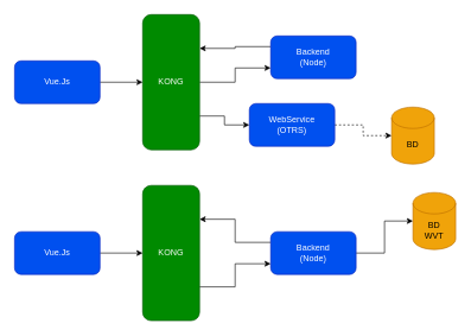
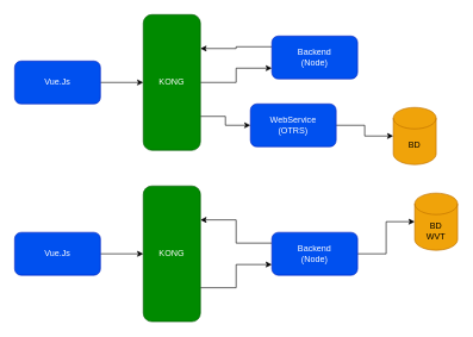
- <mxCell id="9" style="edgeStyle=orthogonalEdgeStyle;rounded=0;orthogonalLoop=1;jettySize=auto;html=1;entryX=0;entryY=0.5;entryDx=0;entryDy=0;entryPerimeter=0;dashed=1;" parent="1" source="10" target="11" edge="1"><mxGeometry relative="1" as="geometry" /></mxCell>
+ <mxCell id="9" style="edgeStyle=orthogonalEdgeStyle;rounded=0;orthogonalLoop=1;jettySize=auto;html=1;entryX=0;entryY=0.5;entryDx=0;entryDy=0;entryPerimeter=0;" parent="1" source="10" target="11" edge="1"><mxGeometry relative="1" as="geometry" /></mxCell>
